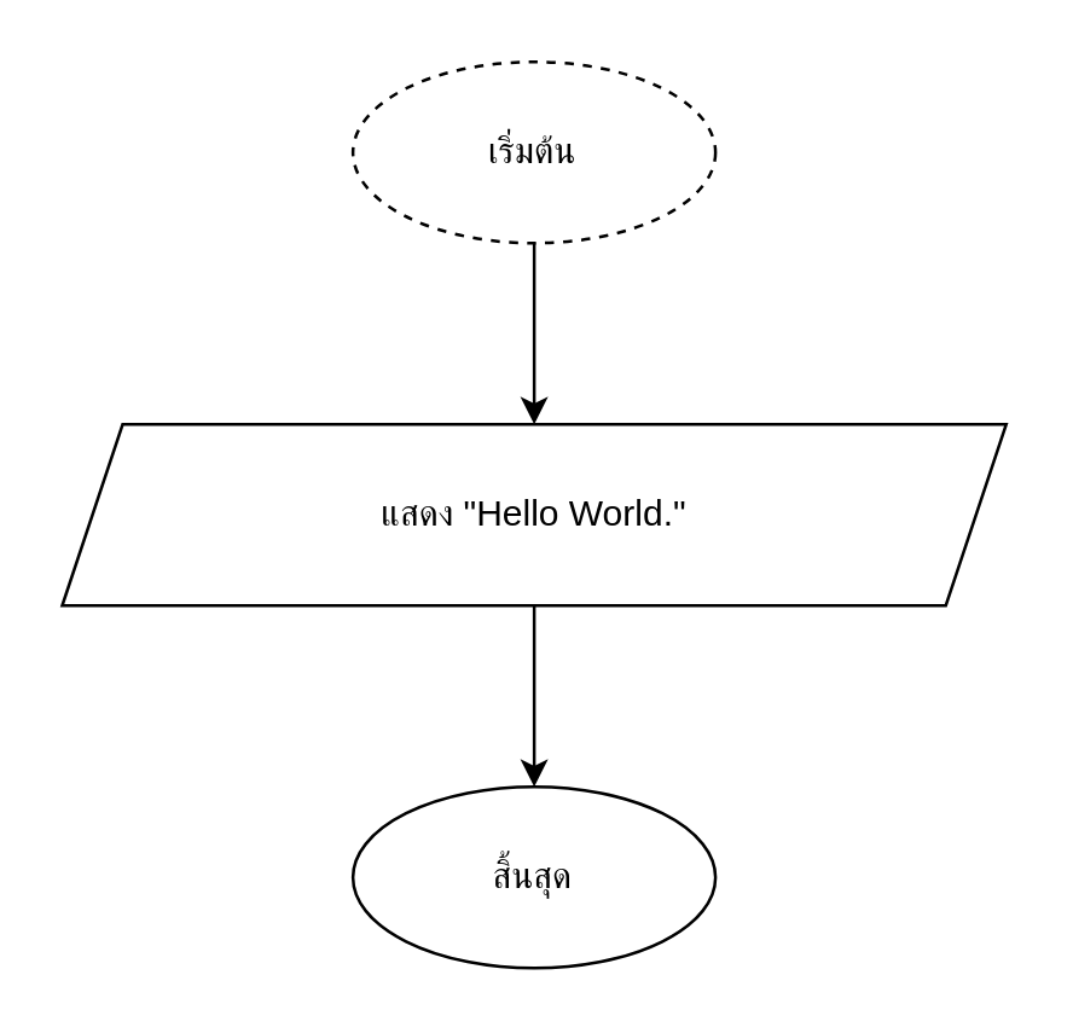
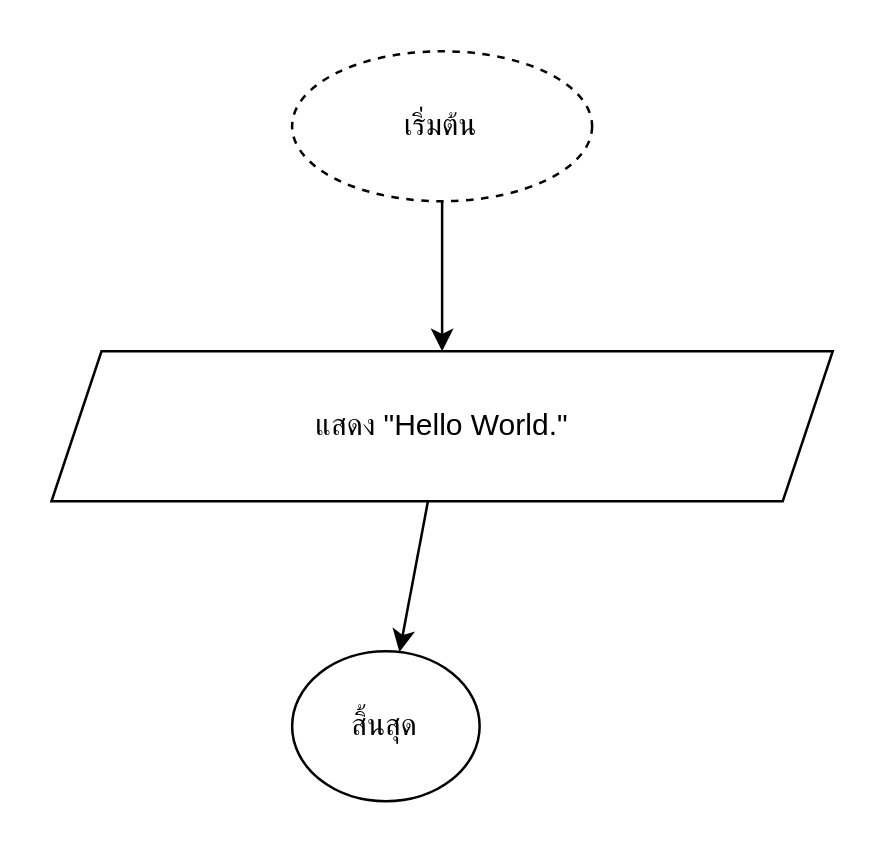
- <mxCell id="4" value="สิ้นสุด" style="ellipse;whiteSpace=wrap;html=1;" vertex="1" parent="1"><mxGeometry x="116.25" y="260" width="120" height="60" as="geometry" /></mxCell>
+ <mxCell id="4" value="สิ้นสุด" style="ellipse;whiteSpace=wrap;html=1;" vertex="1" parent="1"><mxGeometry x="116.25" y="260" width="75" height="60" as="geometry" /></mxCell>
